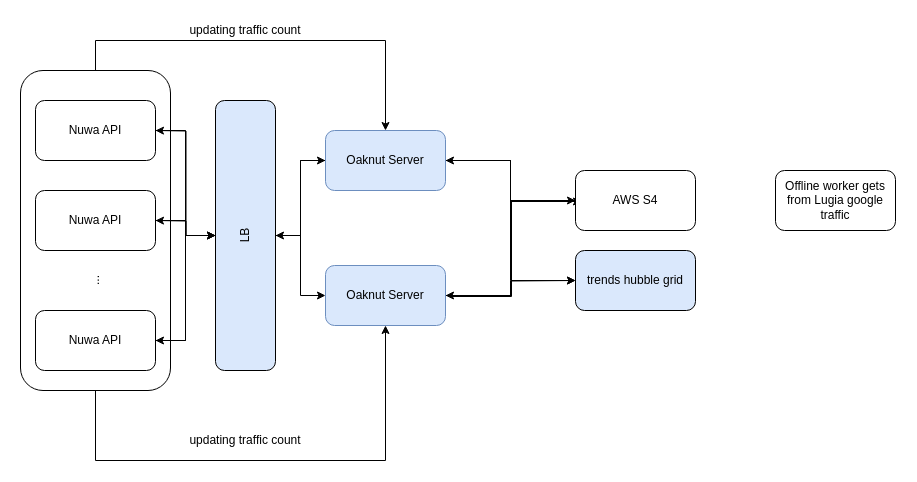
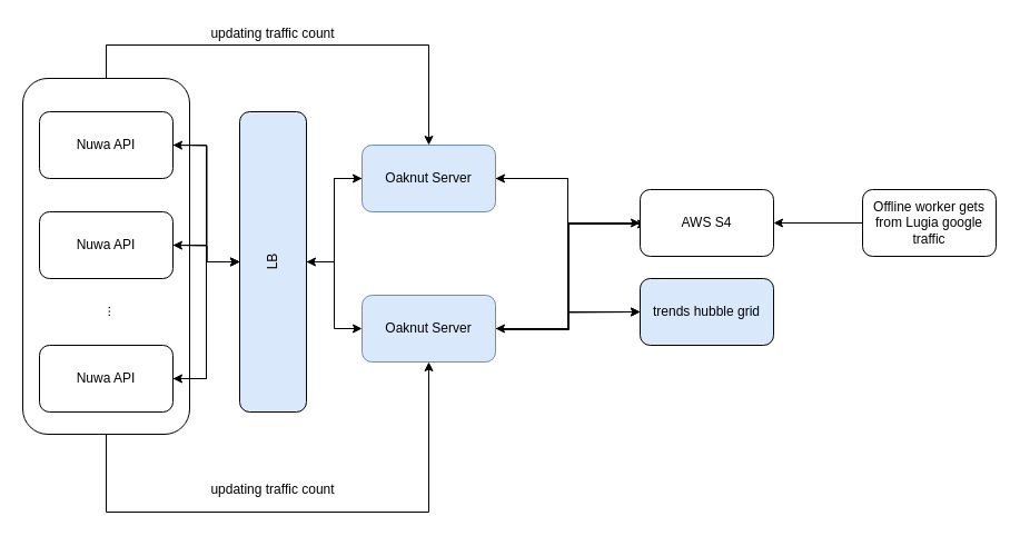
+ <mxCell id="31" value="" style="edgeStyle=orthogonalEdgeStyle;rounded=0;orthogonalLoop=1;jettySize=auto;html=1;" edge="1" parent="1" source="32" target="27"><mxGeometry relative="1" as="geometry" /></mxCell>
